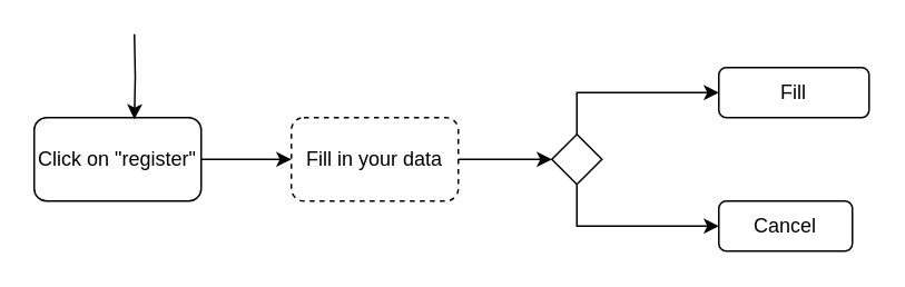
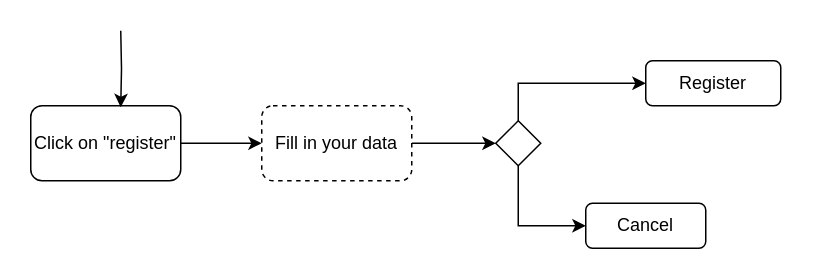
- <mxCell id="7" value="Fill" style="rounded=1;whiteSpace=wrap;html=1;" vertex="1" parent="1"><mxGeometry x="430" y="40" width="90" height="30" as="geometry" /></mxCell>
+ <mxCell id="7" value="Register" style="rounded=1;whiteSpace=wrap;html=1;" vertex="1" parent="1"><mxGeometry x="430" y="40" width="90" height="30" as="geometry" /></mxCell>
- <mxCell id="11" value="Cancel" style="rounded=1;whiteSpace=wrap;html=1;" vertex="1" parent="1"><mxGeometry x="430" y="120" width="80" height="30" as="geometry" /></mxCell>
+ <mxCell id="11" value="Cancel" style="rounded=1;whiteSpace=wrap;html=1;" vertex="1" parent="1"><mxGeometry x="390" y="135" width="80" height="30" as="geometry" /></mxCell>
